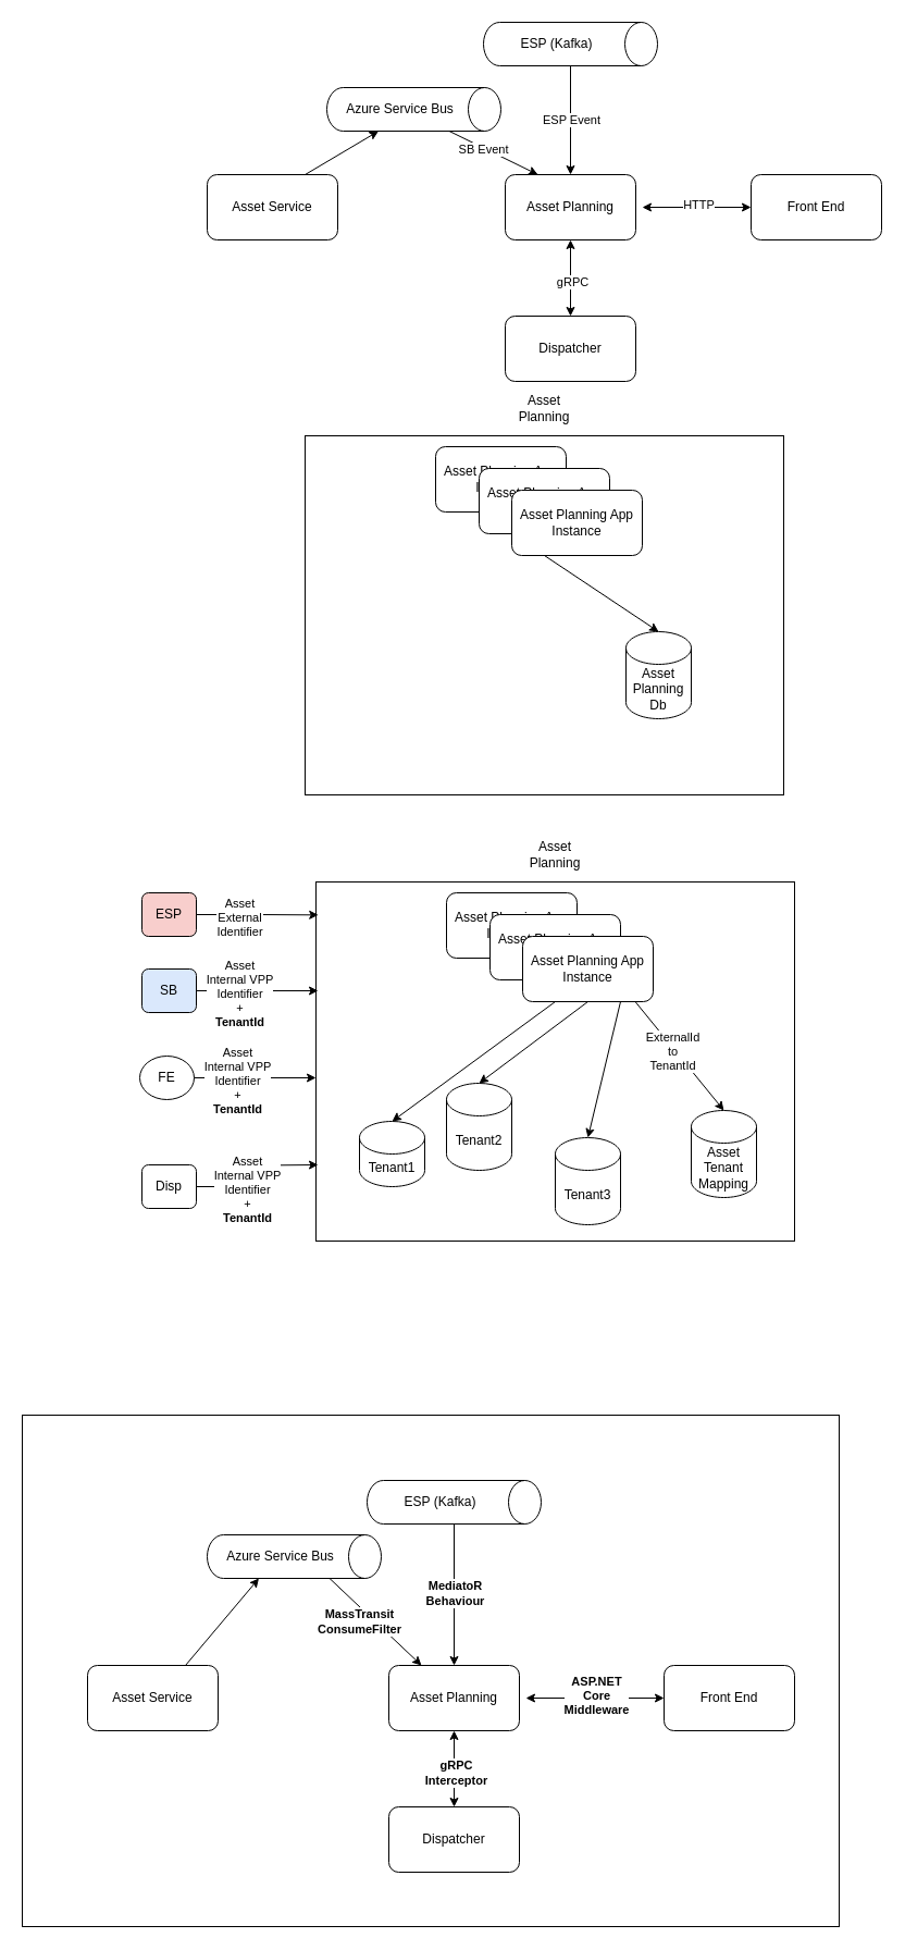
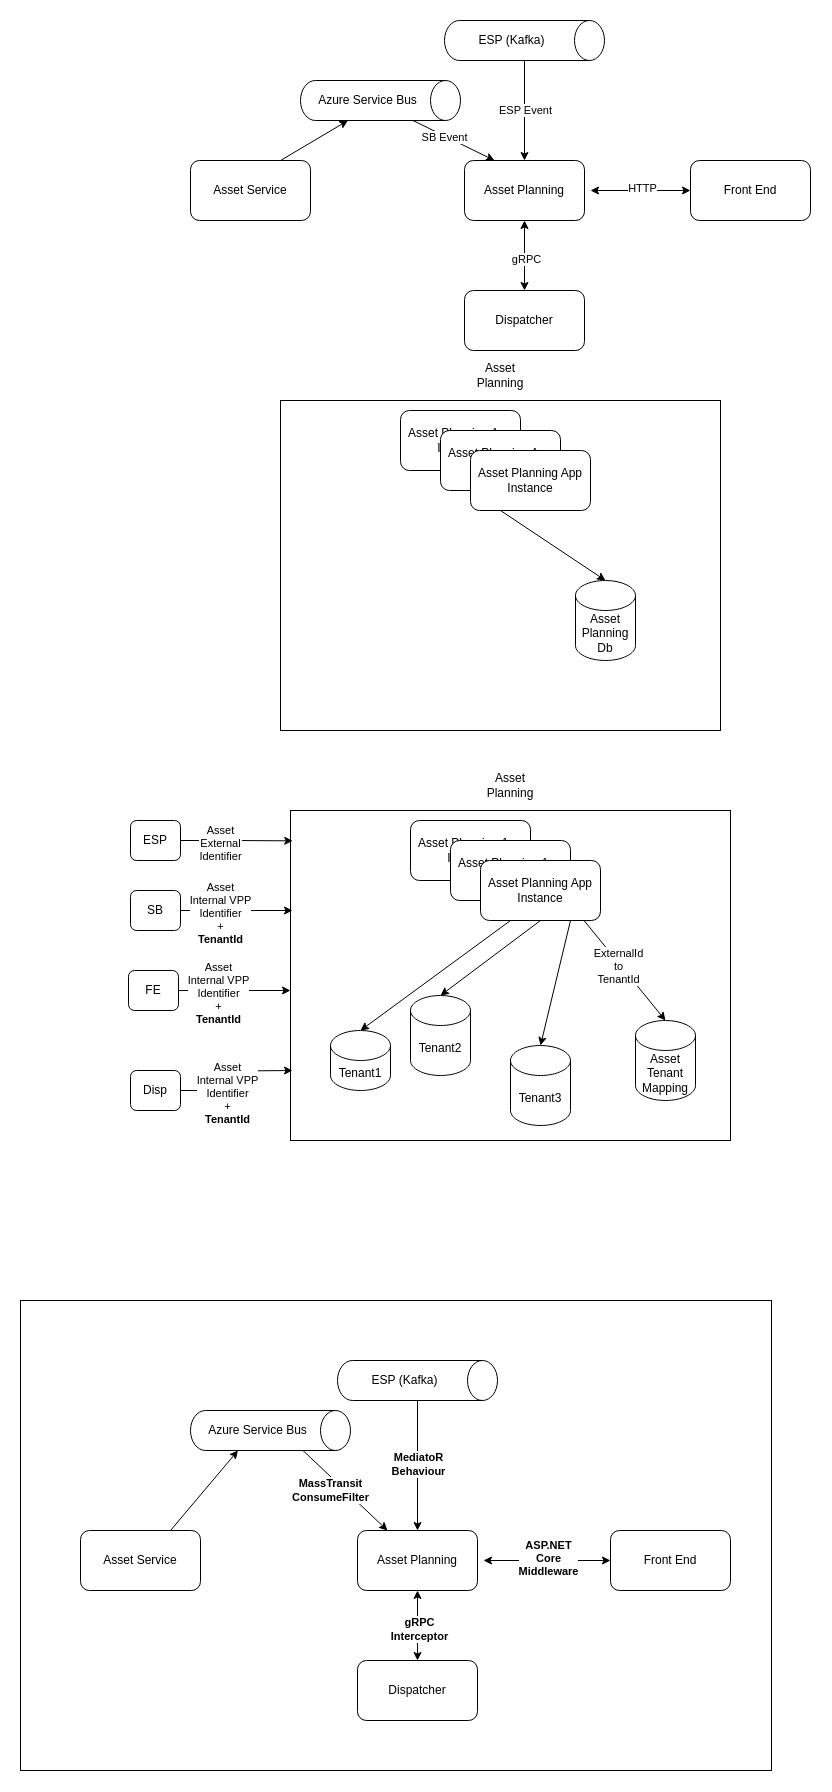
- <mxCell id="35" value="ESP" style="rounded=1;whiteSpace=wrap;html=1;fillColor=#f8cecc;" parent="1" vertex="1"><mxGeometry x="130" y="820" width="50" height="40" as="geometry" /></mxCell>
+ <mxCell id="35" value="ESP" style="rounded=1;whiteSpace=wrap;html=1;" parent="1" vertex="1"><mxGeometry x="130" y="820" width="50" height="40" as="geometry" /></mxCell>
- <mxCell id="38" value="SB" style="rounded=1;whiteSpace=wrap;html=1;fillColor=#dae8fc;" parent="1" vertex="1"><mxGeometry x="130" y="890" width="50" height="40" as="geometry" /></mxCell>
+ <mxCell id="38" value="SB" style="rounded=1;whiteSpace=wrap;html=1;" parent="1" vertex="1"><mxGeometry x="130" y="890" width="50" height="40" as="geometry" /></mxCell>
- <mxCell id="41" value="FE" style="ellipse;whiteSpace=wrap;html=1;" parent="1" vertex="1"><mxGeometry x="128" y="970" width="50" height="40" as="geometry" /></mxCell>
+ <mxCell id="41" value="FE" style="rounded=1;whiteSpace=wrap;html=1;" parent="1" vertex="1"><mxGeometry x="128" y="970" width="50" height="40" as="geometry" /></mxCell>
